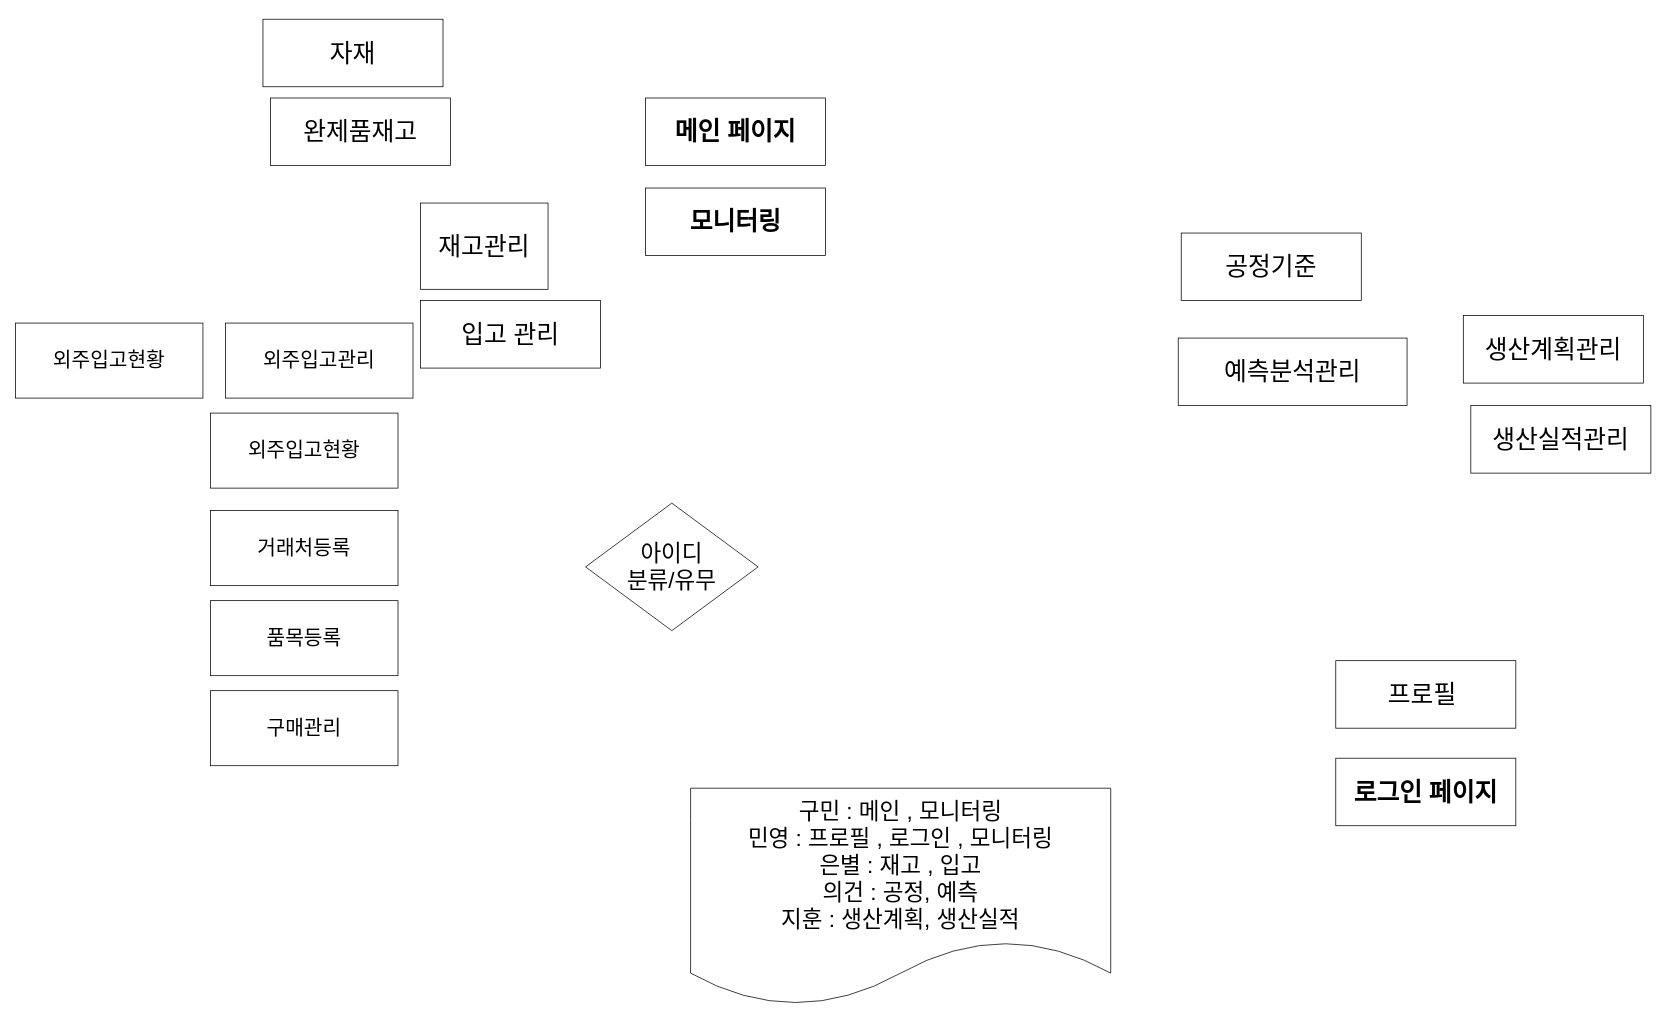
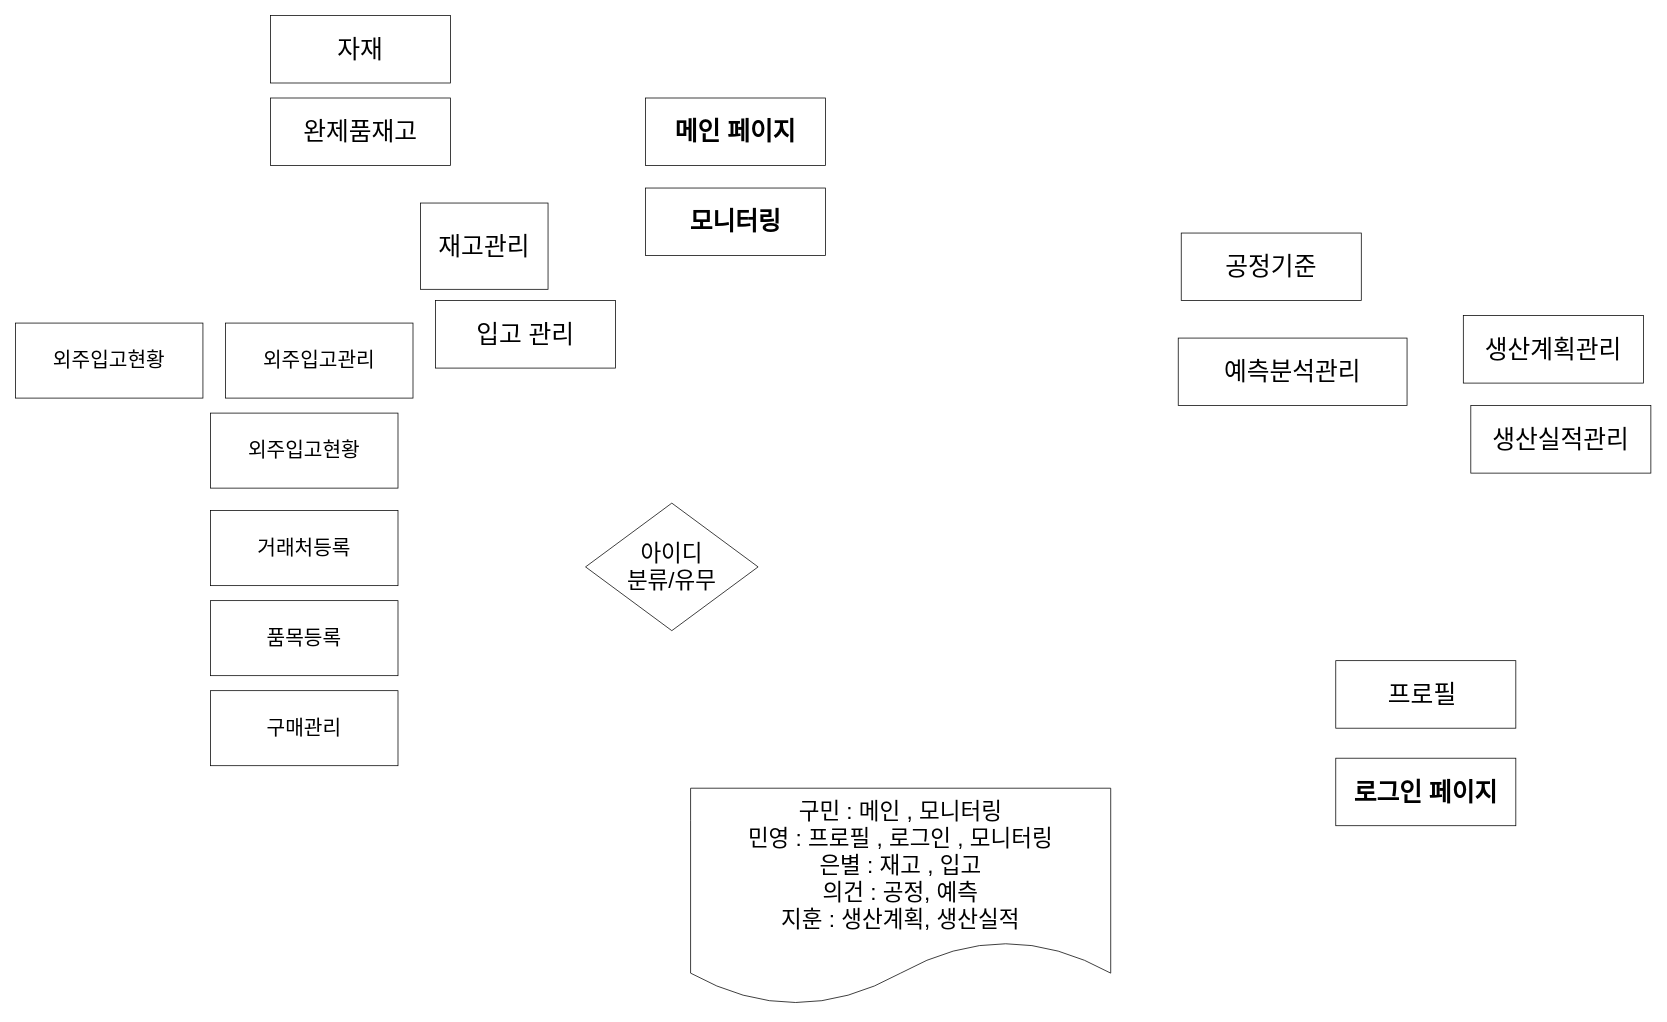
- <mxCell id="17" value="자재" style="rounded=0;whiteSpace=wrap;html=1;fontSize=33;" vertex="1" parent="1"><mxGeometry x="350" y="25" width="240" height="90" as="geometry" /></mxCell>
+ <mxCell id="17" value="자재" style="rounded=0;whiteSpace=wrap;html=1;fontSize=33;" vertex="1" parent="1"><mxGeometry x="360" y="20" width="240" height="90" as="geometry" /></mxCell>
- <mxCell id="6" value="입고 관리" style="rounded=0;whiteSpace=wrap;html=1;fontSize=33;" parent="1" vertex="1"><mxGeometry x="560" y="400" width="240" height="90" as="geometry" /></mxCell>
+ <mxCell id="6" value="입고 관리" style="rounded=0;whiteSpace=wrap;html=1;fontSize=33;" parent="1" vertex="1"><mxGeometry x="580" y="400" width="240" height="90" as="geometry" /></mxCell>
